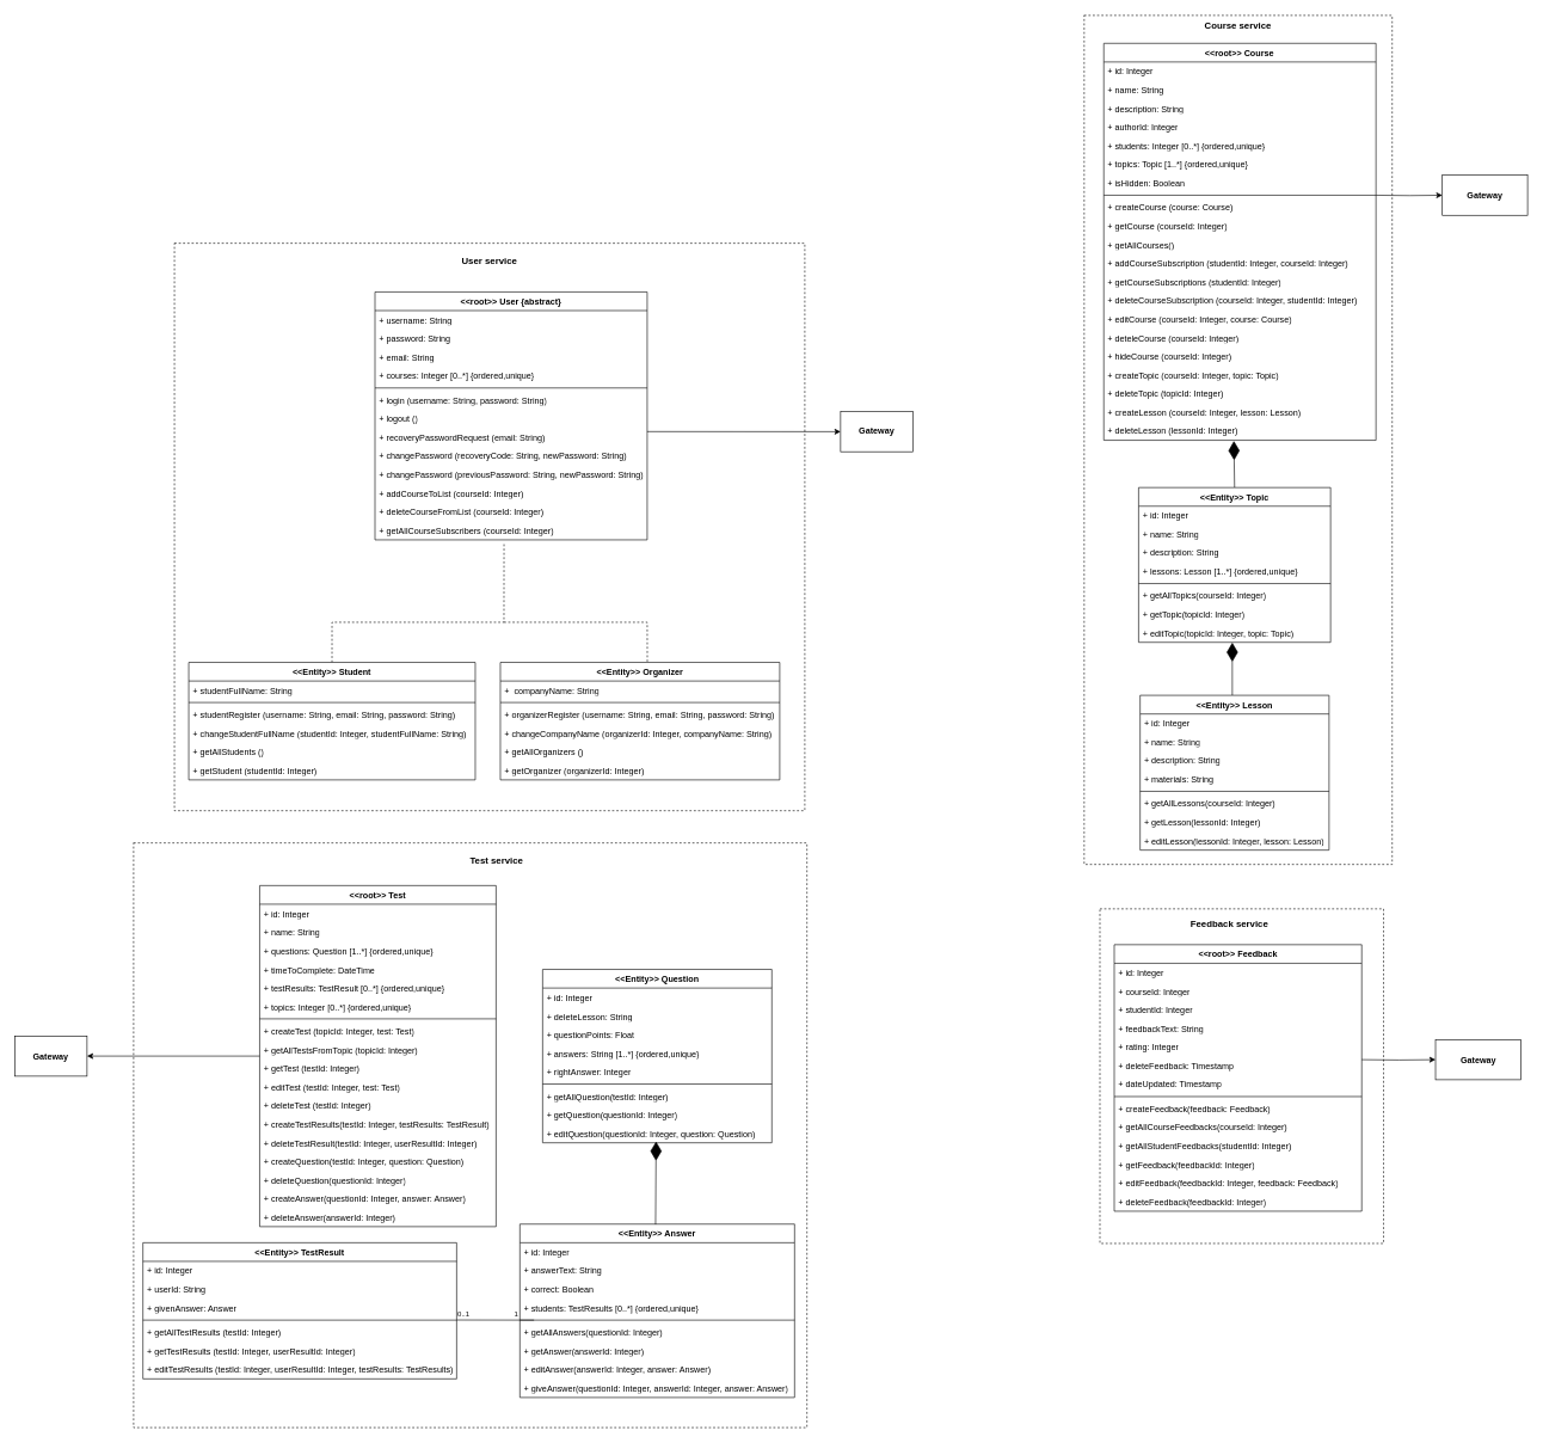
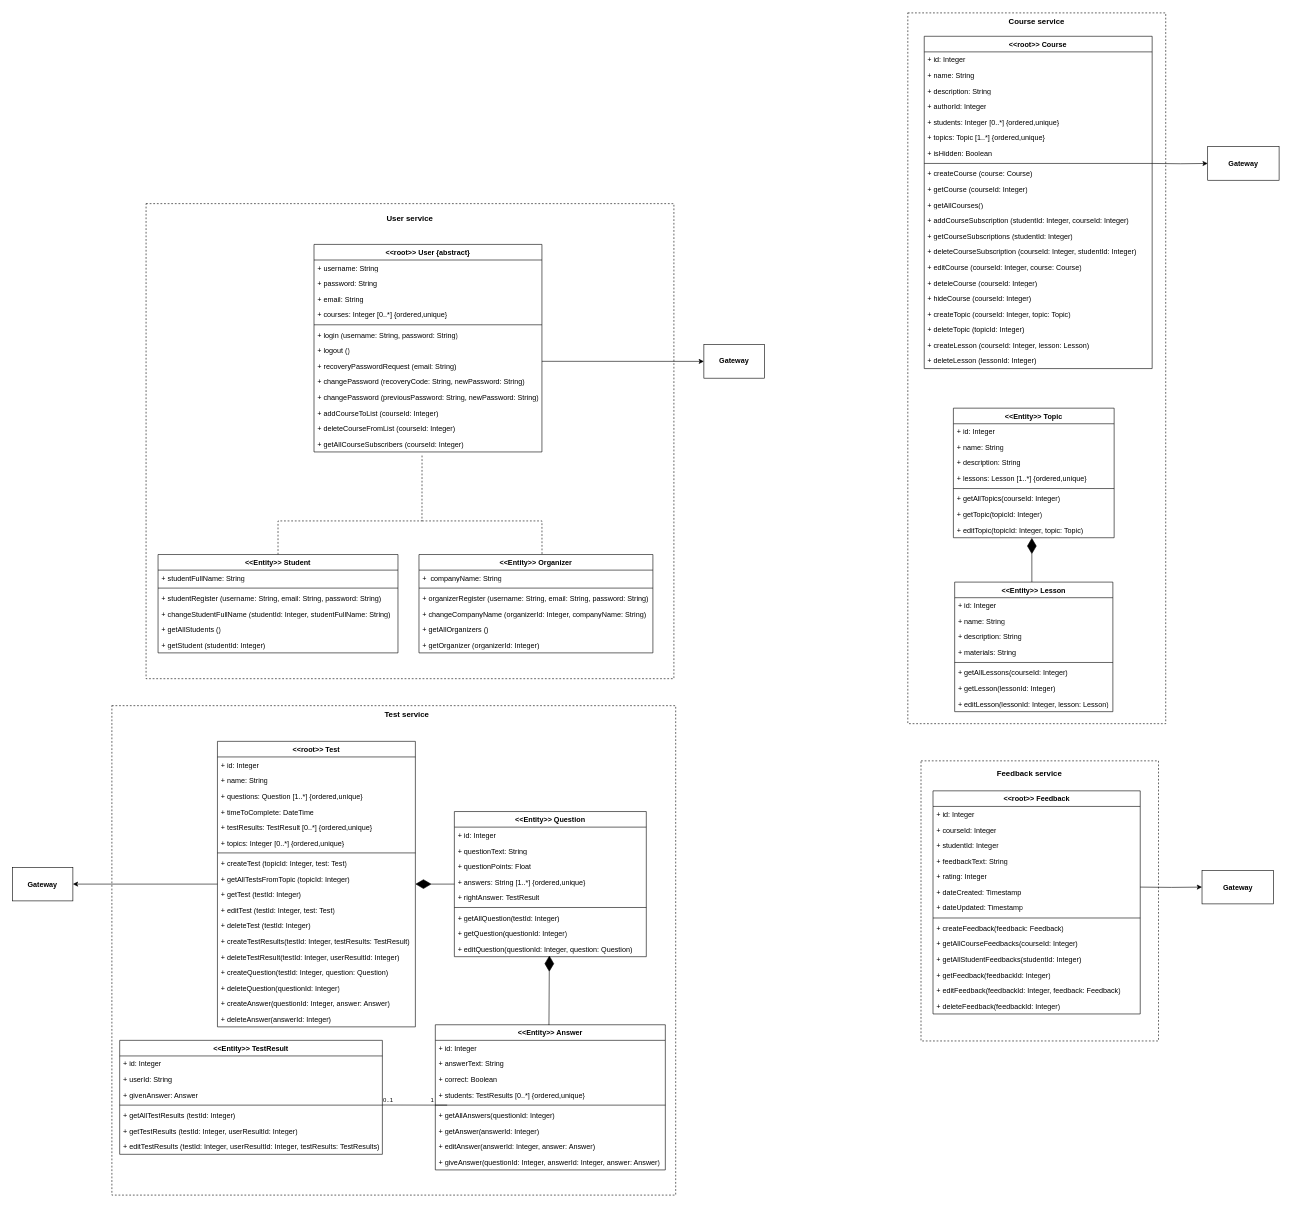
- <mxCell id="10" value="" style="endArrow=diamondThin;endFill=1;endSize=24;html=1;rounded=0;entryX=0.478;entryY=1.038;entryDx=0;entryDy=0;entryPerimeter=0;exitX=0.5;exitY=0;exitDx=0;exitDy=0;" edge="1" parent="1" source="109" target="108"><mxGeometry width="160" relative="1" as="geometry"><mxPoint x="1723.5" y="631" as="sourcePoint" /><mxPoint x="1723.5" y="577" as="targetPoint" /></mxGeometry></mxCell>
- <mxCell id="8" value="&lt;b style=&quot;font-size: 13px;&quot;&gt;Test service&lt;/b&gt;" style="text;html=1;strokeColor=none;fillColor=none;align=center;verticalAlign=middle;whiteSpace=wrap;rounded=0;fontSize=13;" vertex="1" parent="1"><mxGeometry x="648" y="1186" width="90" height="30" as="geometry" /></mxCell>
+ <mxCell id="8" value="&lt;b style=&quot;font-size: 13px;&quot;&gt;Test service&lt;/b&gt;" style="text;html=1;strokeColor=none;fillColor=none;align=center;verticalAlign=middle;whiteSpace=wrap;rounded=0;fontSize=13;" vertex="1" parent="1"><mxGeometry x="633" y="1176" width="90" height="30" as="geometry" /></mxCell>
- <mxCell id="55" value="+ deleteLesson: String" style="text;strokeColor=none;fillColor=none;align=left;verticalAlign=top;spacingLeft=4;spacingRight=4;overflow=hidden;rotatable=0;points=[[0,0.5],[1,0.5]];portConstraint=eastwest;whiteSpace=wrap;html=1;" vertex="1" parent="53"><mxGeometry y="52" width="320" height="26" as="geometry" /></mxCell>
+ <mxCell id="55" value="+ questionText: String" style="text;strokeColor=none;fillColor=none;align=left;verticalAlign=top;spacingLeft=4;spacingRight=4;overflow=hidden;rotatable=0;points=[[0,0.5],[1,0.5]];portConstraint=eastwest;whiteSpace=wrap;html=1;" vertex="1" parent="53"><mxGeometry y="52" width="320" height="26" as="geometry" /></mxCell>
+ <mxCell id="15" value="" style="endArrow=diamondThin;endFill=1;endSize=24;html=1;rounded=0;entryX=1;entryY=0.5;entryDx=0;entryDy=0;exitX=0;exitY=0.654;exitDx=0;exitDy=0;exitPerimeter=0;" edge="1" parent="1" source="57" target="34"><mxGeometry width="160" relative="1" as="geometry"><mxPoint x="757" y="1472.5" as="sourcePoint" /><mxPoint x="692" y="1472.5" as="targetPoint" /></mxGeometry></mxCell>
- <mxCell id="77" value="+ deleteFeedback: Timestamp" style="text;strokeColor=none;fillColor=none;align=left;verticalAlign=top;spacingLeft=4;spacingRight=4;overflow=hidden;rotatable=0;points=[[0,0.5],[1,0.5]];portConstraint=eastwest;whiteSpace=wrap;html=1;" vertex="1" parent="71"><mxGeometry y="156" width="345.5" height="26" as="geometry" /></mxCell>
+ <mxCell id="77" value="+ dateCreated: Timestamp" style="text;strokeColor=none;fillColor=none;align=left;verticalAlign=top;spacingLeft=4;spacingRight=4;overflow=hidden;rotatable=0;points=[[0,0.5],[1,0.5]];portConstraint=eastwest;whiteSpace=wrap;html=1;" vertex="1" parent="71"><mxGeometry y="156" width="345.5" height="26" as="geometry" /></mxCell>
- <mxCell id="58" value="+ rightAnswer: Integer" style="text;strokeColor=none;fillColor=none;align=left;verticalAlign=top;spacingLeft=4;spacingRight=4;overflow=hidden;rotatable=0;points=[[0,0.5],[1,0.5]];portConstraint=eastwest;whiteSpace=wrap;html=1;" vertex="1" parent="53"><mxGeometry y="130" width="320" height="26" as="geometry" /></mxCell>
+ <mxCell id="58" value="+ rightAnswer: TestResult" style="text;strokeColor=none;fillColor=none;align=left;verticalAlign=top;spacingLeft=4;spacingRight=4;overflow=hidden;rotatable=0;points=[[0,0.5],[1,0.5]];portConstraint=eastwest;whiteSpace=wrap;html=1;" vertex="1" parent="53"><mxGeometry y="130" width="320" height="26" as="geometry" /></mxCell>
